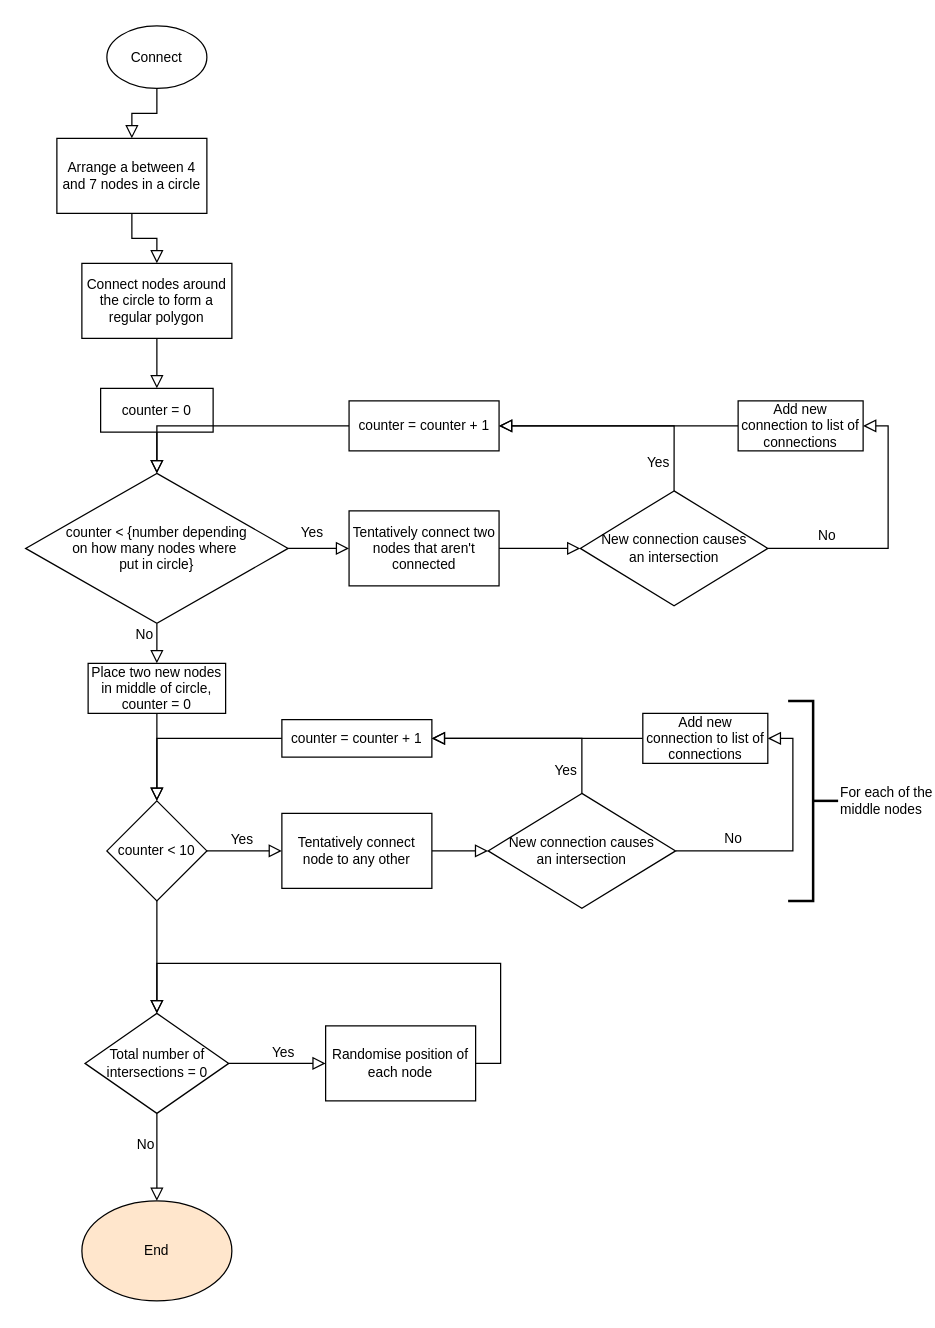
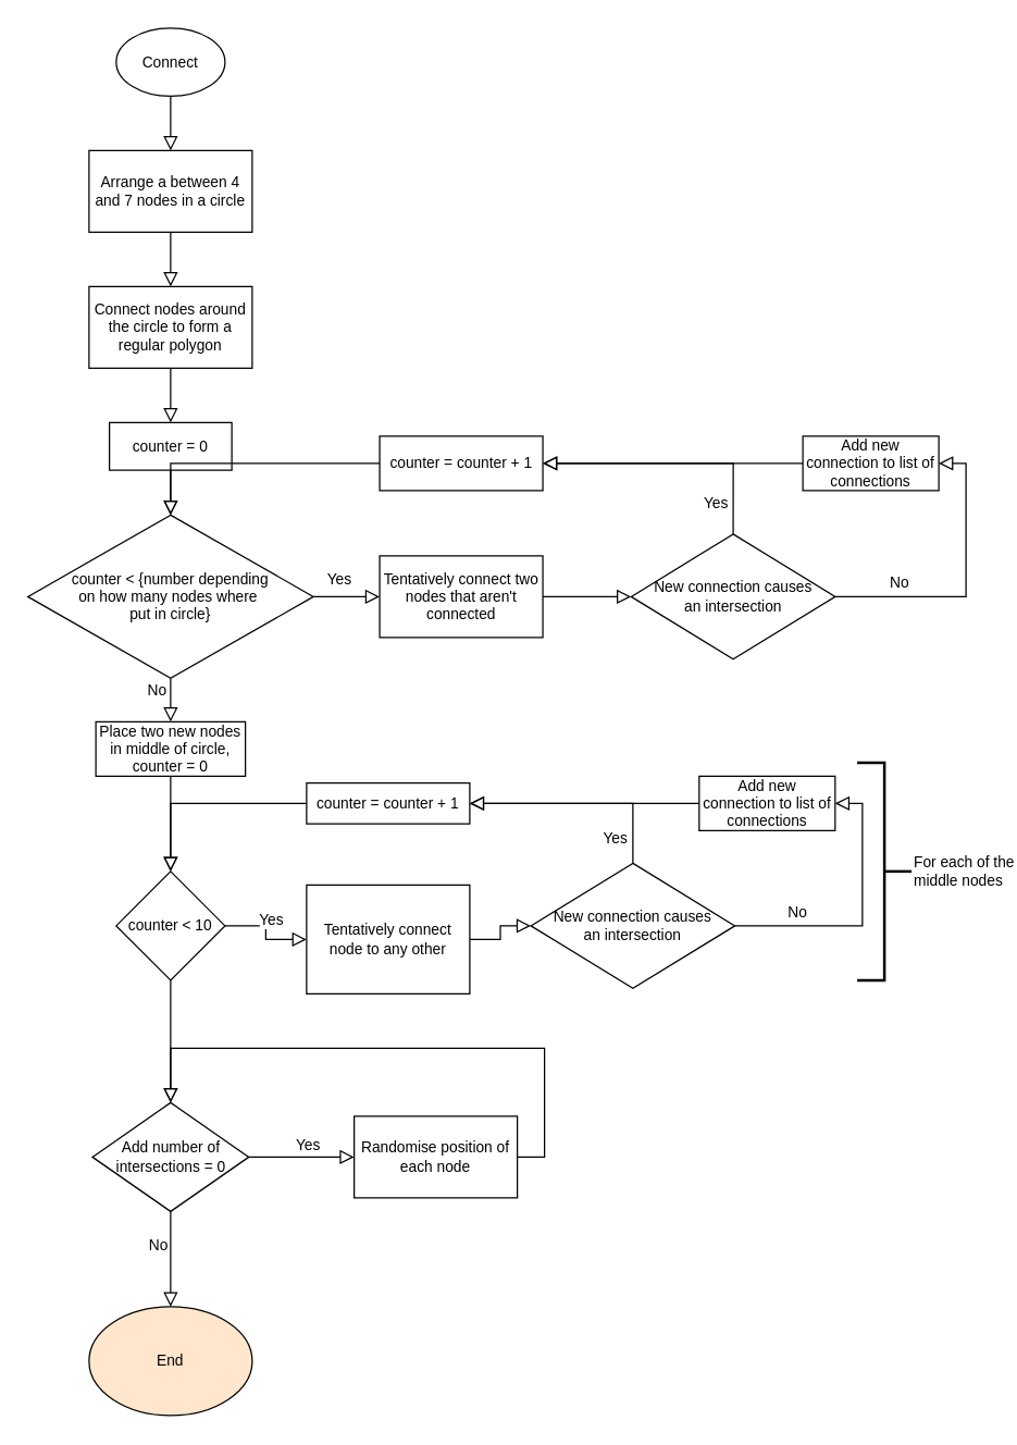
- <mxCell id="5" value="Arrange a between 4 and 7 nodes in a circle" style="whiteSpace=wrap;html=1;fontSize=11;" vertex="1" parent="1"><mxGeometry x="45" y="110" width="120" height="60" as="geometry" /></mxCell>
+ <mxCell id="5" value="Arrange a between 4 and 7 nodes in a circle" style="whiteSpace=wrap;html=1;fontSize=11;" vertex="1" parent="1"><mxGeometry x="65" y="110" width="120" height="60" as="geometry" /></mxCell>
- <mxCell id="33" value="Tentatively connect node to any other" style="whiteSpace=wrap;html=1;fontSize=11;" vertex="1" parent="1"><mxGeometry x="225" y="650" width="120" height="60" as="geometry" /></mxCell>
+ <mxCell id="33" value="Tentatively connect node to any other" style="whiteSpace=wrap;html=1;fontSize=11;" vertex="1" parent="1"><mxGeometry x="225" y="650" width="120" height="80" as="geometry" /></mxCell>
- <mxCell id="48" value="Total number of intersections = 0" style="rhombus;whiteSpace=wrap;html=1;fontSize=11;" vertex="1" parent="1"><mxGeometry x="67.5" y="810" width="115" height="80" as="geometry" /></mxCell>
+ <mxCell id="48" value="Add number of intersections = 0" style="rhombus;whiteSpace=wrap;html=1;fontSize=11;" vertex="1" parent="1"><mxGeometry x="67.5" y="810" width="115" height="80" as="geometry" /></mxCell>
